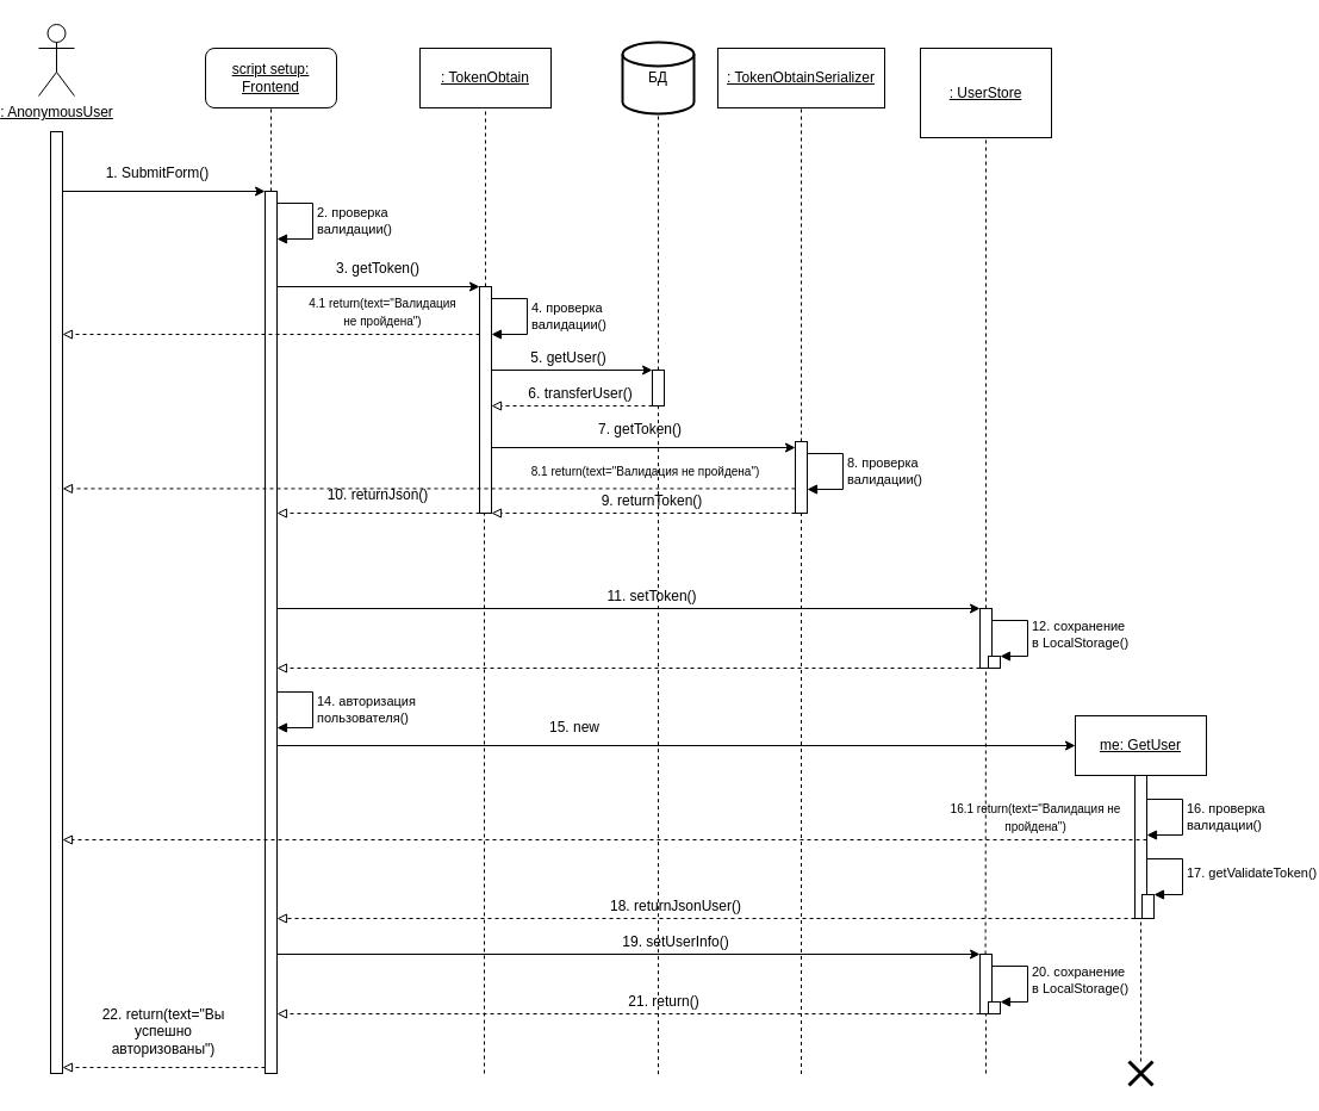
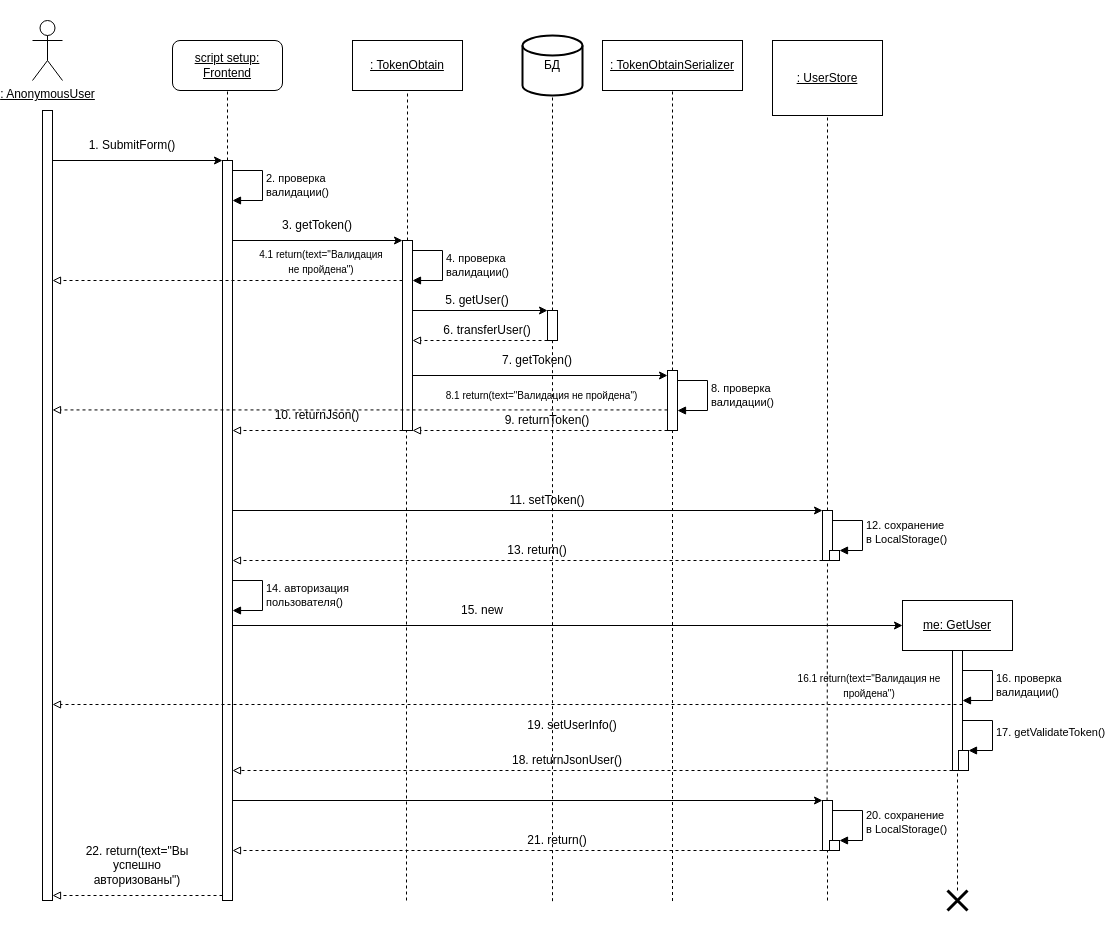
+ <mxCell id="41" value="13. return()" style="text;html=1;align=center;verticalAlign=middle;whiteSpace=wrap;rounded=0;" parent="1" vertex="1"><mxGeometry x="460" y="540" width="130" height="20" as="geometry" /></mxCell>
- <mxCell id="52" value="19. setUserInfo()" style="text;html=1;align=center;verticalAlign=middle;whiteSpace=wrap;rounded=0;" parent="1" vertex="1"><mxGeometry x="490" y="780" width="130" height="20" as="geometry" /></mxCell>
+ <mxCell id="52" value="19. setUserInfo()" style="text;html=1;align=center;verticalAlign=middle;whiteSpace=wrap;rounded=0;" parent="1" vertex="1"><mxGeometry x="495" y="715" width="130" height="20" as="geometry" /></mxCell>
